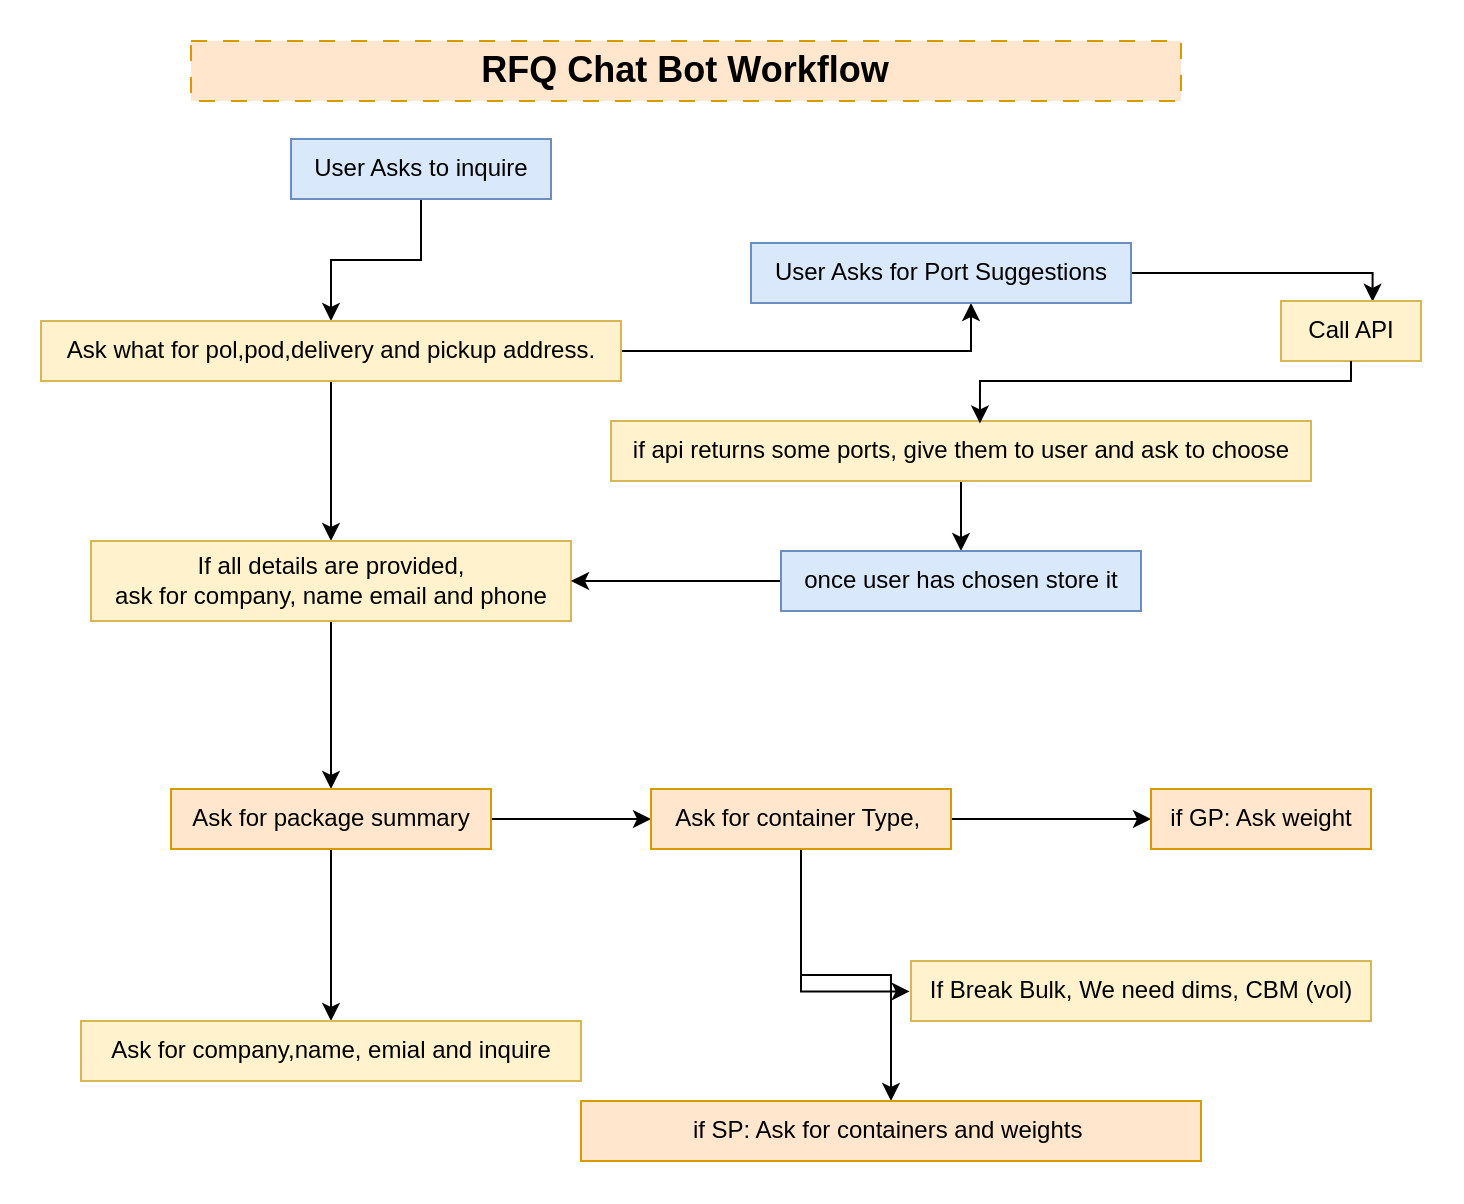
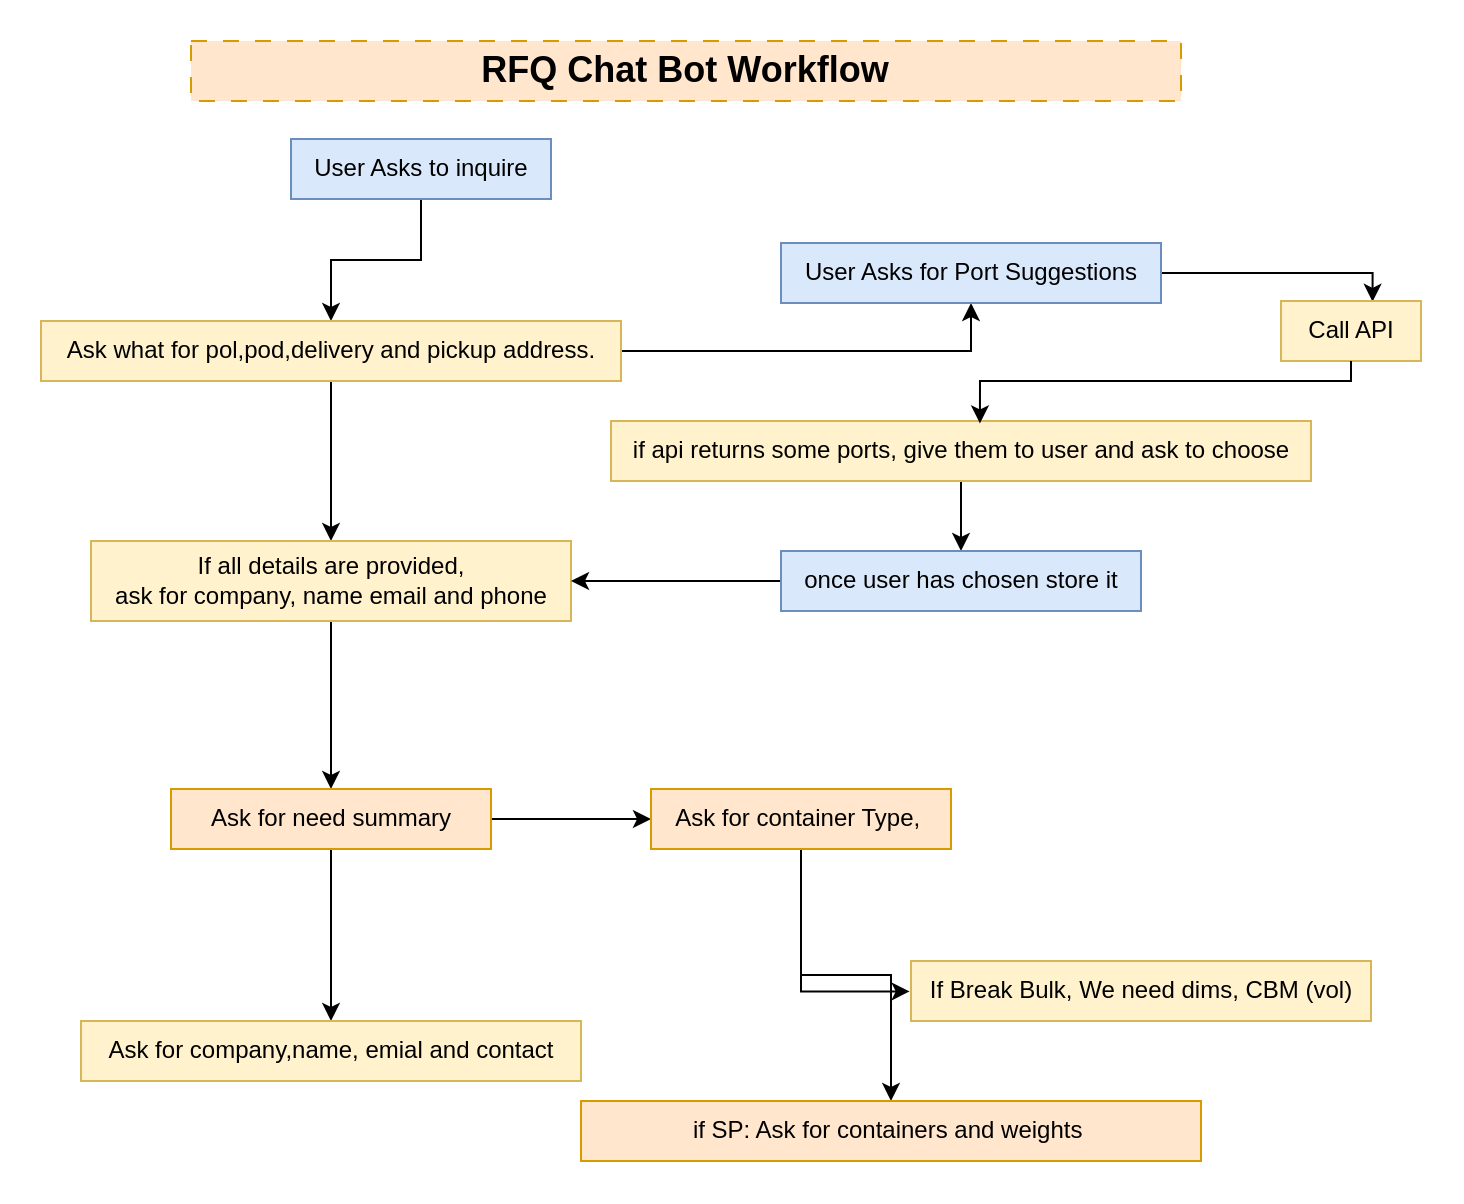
- <mxCell id="8" value="User Asks for Port Suggestions" style="text;html=1;align=center;verticalAlign=middle;resizable=0;points=[];autosize=1;strokeColor=#6c8ebf;fillColor=#dae8fc;" parent="1" vertex="1"><mxGeometry x="375" y="121" width="190" height="30" as="geometry" /></mxCell>
+ <mxCell id="8" value="User Asks for Port Suggestions" style="text;html=1;align=center;verticalAlign=middle;resizable=0;points=[];autosize=1;strokeColor=#6c8ebf;fillColor=#dae8fc;" parent="1" vertex="1"><mxGeometry x="390" y="121" width="190" height="30" as="geometry" /></mxCell>
- <mxCell id="13" value="Ask for package summary" style="text;html=1;align=center;verticalAlign=middle;resizable=0;points=[];autosize=1;strokeColor=#d79b00;fillColor=#ffe6cc;" parent="1" vertex="1"><mxGeometry x="85" y="394" width="160" height="30" as="geometry" /></mxCell>
+ <mxCell id="13" value="Ask for need summary" style="text;html=1;align=center;verticalAlign=middle;resizable=0;points=[];autosize=1;strokeColor=#d79b00;fillColor=#ffe6cc;" parent="1" vertex="1"><mxGeometry x="85" y="394" width="160" height="30" as="geometry" /></mxCell>
- <mxCell id="19" value="" style="edgeStyle=orthogonalEdgeStyle;rounded=0;orthogonalLoop=1;jettySize=auto;html=1;" parent="1" source="22" target="23" edge="1"><mxGeometry relative="1" as="geometry" /></mxCell>
- <mxCell id="23" value="if GP: Ask weight" style="text;html=1;align=center;verticalAlign=middle;resizable=0;points=[];autosize=1;strokeColor=#d79b00;fillColor=#ffe6cc;" parent="1" vertex="1"><mxGeometry x="575" y="394" width="110" height="30" as="geometry" /></mxCell>
- <mxCell id="18" value="Ask for company,name, emial and inquire" style="text;html=1;align=center;verticalAlign=middle;resizable=0;points=[];autosize=1;strokeColor=#d6b656;fillColor=#fff2cc;" parent="1" vertex="1"><mxGeometry x="40" y="510" width="250" height="30" as="geometry" /></mxCell>
+ <mxCell id="18" value="Ask for company,name, emial and contact" style="text;html=1;align=center;verticalAlign=middle;resizable=0;points=[];autosize=1;strokeColor=#d6b656;fillColor=#fff2cc;" parent="1" vertex="1"><mxGeometry x="40" y="510" width="250" height="30" as="geometry" /></mxCell>
